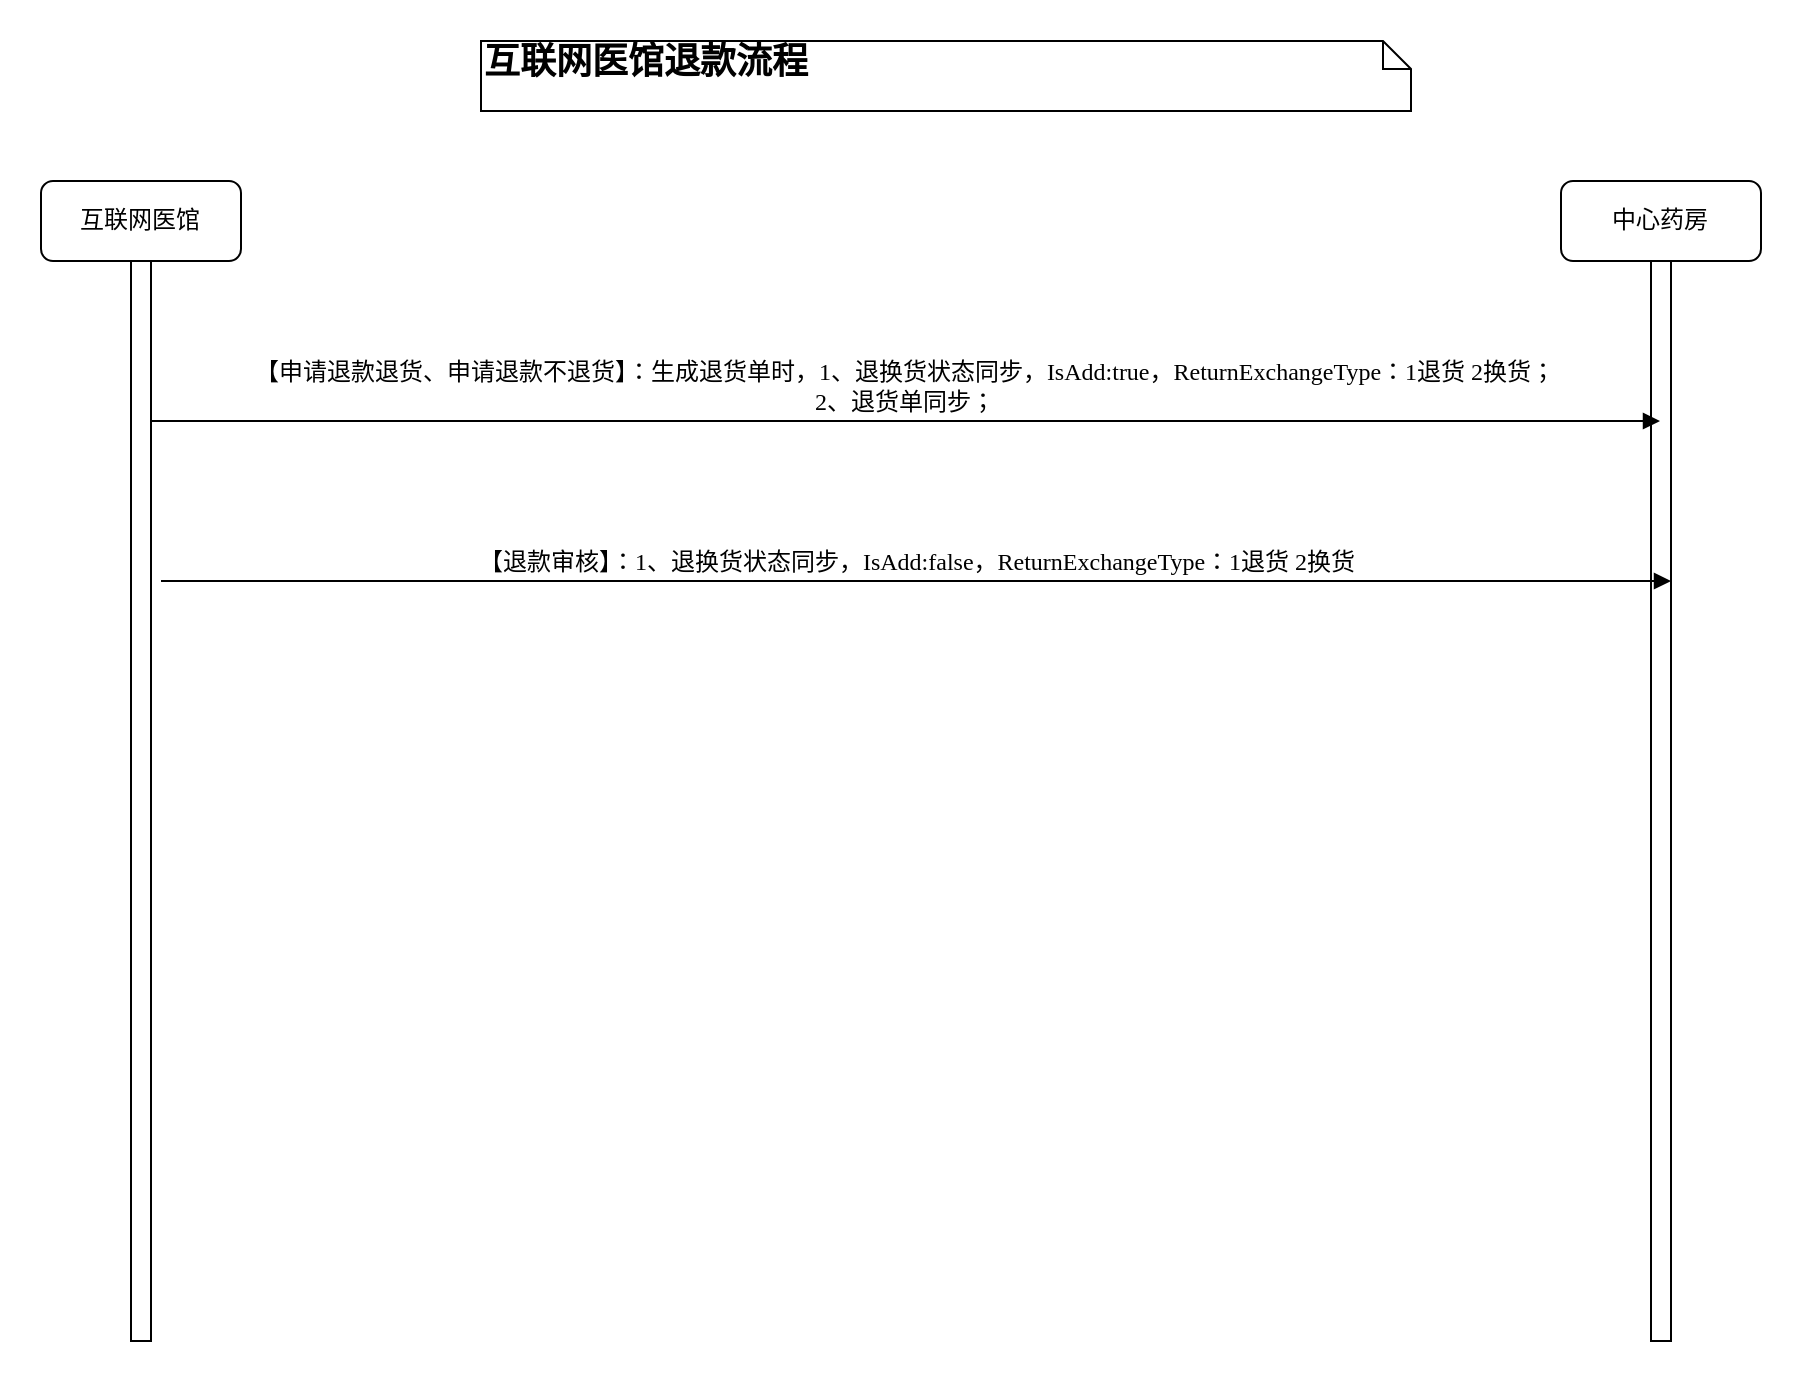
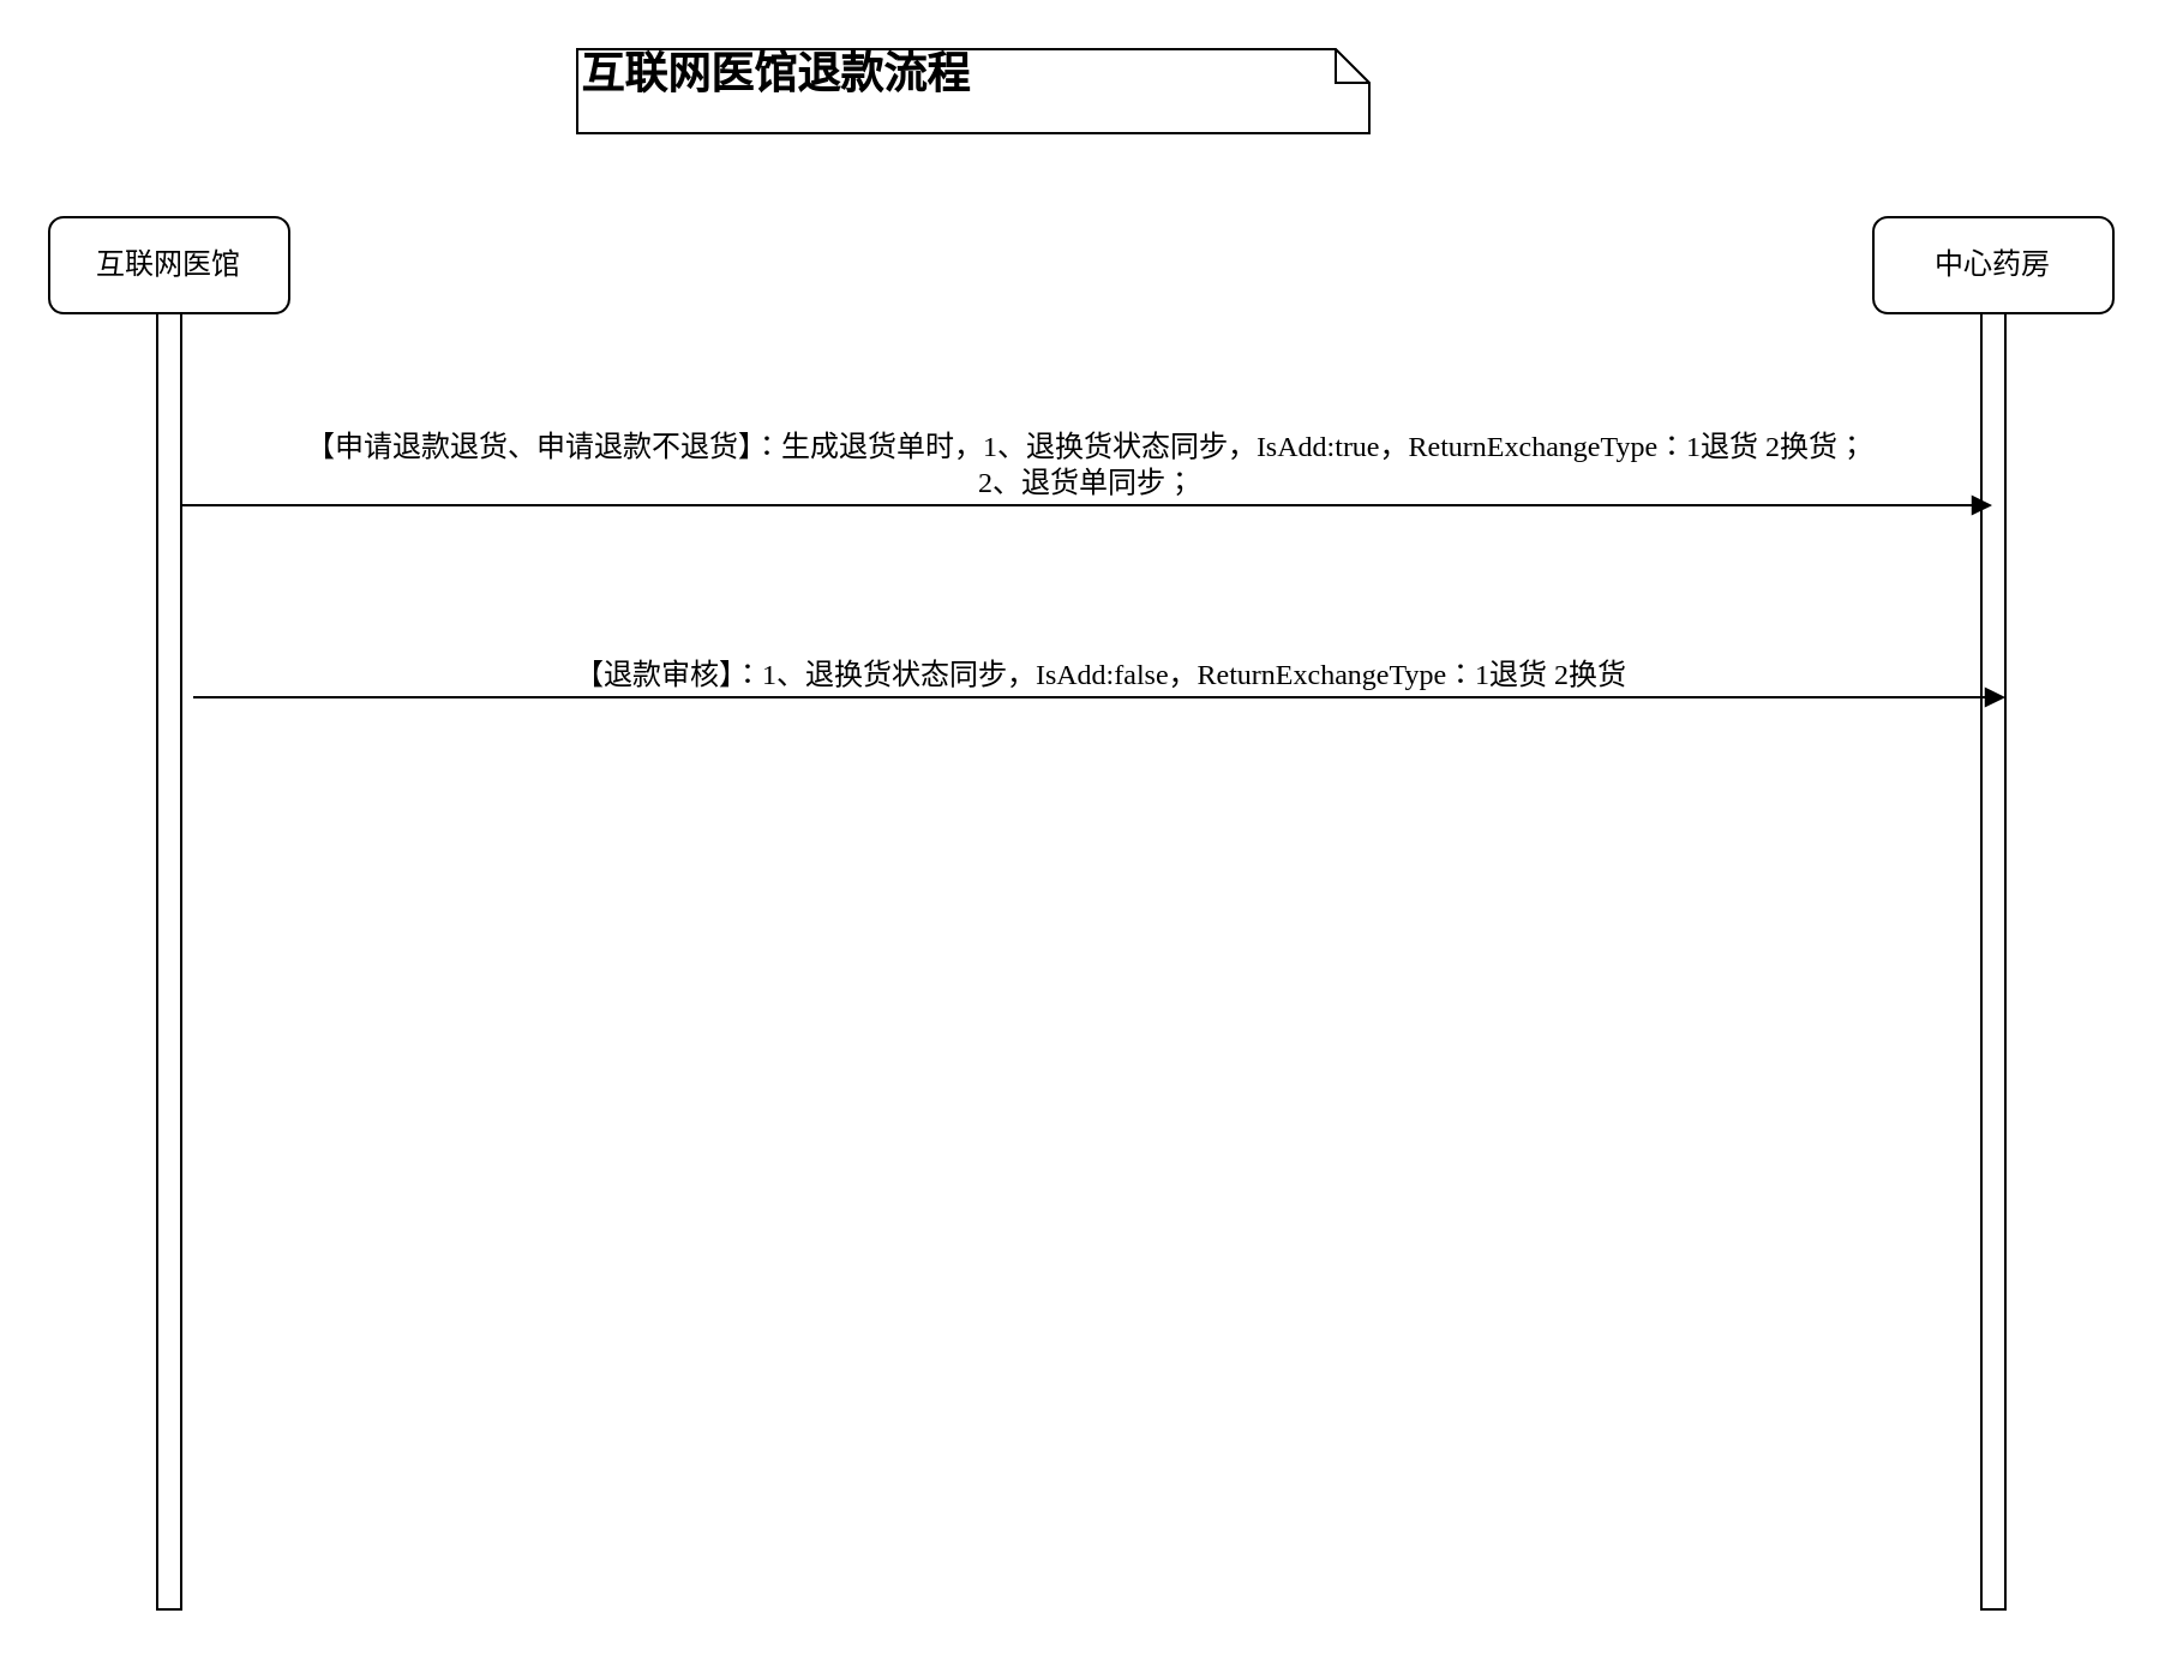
- <mxCell id="7" value="&lt;font style=&quot;font-size: 18px;&quot;&gt;&lt;b&gt;互联网医馆退款流程&lt;/b&gt;&lt;/font&gt;" style="shape=note;whiteSpace=wrap;html=1;size=14;verticalAlign=top;align=left;spacingTop=-6;rounded=0;shadow=0;comic=0;labelBackgroundColor=none;strokeWidth=1;fontFamily=Verdana;fontSize=12" vertex="1" parent="1"><mxGeometry x="240" y="20" width="465" height="35" as="geometry" /></mxCell>
+ <mxCell id="7" value="&lt;font style=&quot;font-size: 18px;&quot;&gt;&lt;b&gt;互联网医馆退款流程&lt;/b&gt;&lt;/font&gt;" style="shape=note;whiteSpace=wrap;html=1;size=14;verticalAlign=top;align=left;spacingTop=-6;rounded=0;shadow=0;comic=0;labelBackgroundColor=none;strokeWidth=1;fontFamily=Verdana;fontSize=12" vertex="1" parent="1"><mxGeometry x="240" y="20" width="330" height="35" as="geometry" /></mxCell>
